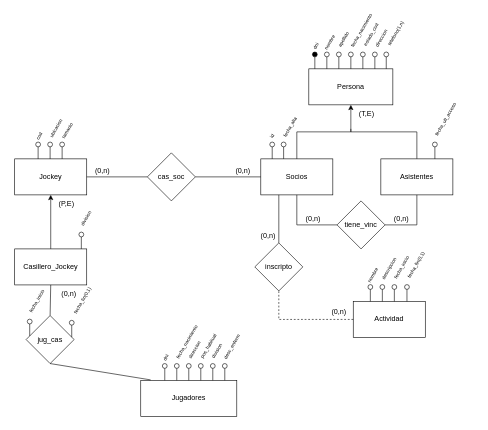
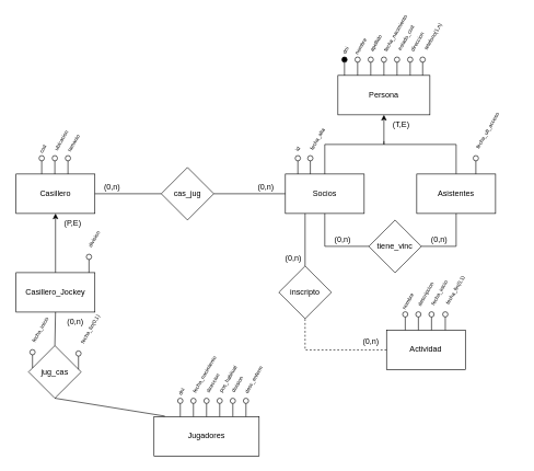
- <mxCell id="9" value="Jockey" style="rounded=0;whiteSpace=wrap;html=1;" parent="1" vertex="1"><mxGeometry x="24" y="249" width="120" height="60" as="geometry" /></mxCell>
+ <mxCell id="9" value="Casillero" style="rounded=0;whiteSpace=wrap;html=1;" parent="1" vertex="1"><mxGeometry x="24" y="249" width="120" height="60" as="geometry" /></mxCell>
- <mxCell id="48" value="cas_soc" style="rhombus;whiteSpace=wrap;html=1;" parent="1" vertex="1"><mxGeometry x="245" y="239" width="80" height="80" as="geometry" /></mxCell>
+ <mxCell id="48" value="cas_jug" style="rhombus;whiteSpace=wrap;html=1;" parent="1" vertex="1"><mxGeometry x="245" y="239" width="80" height="80" as="geometry" /></mxCell>
